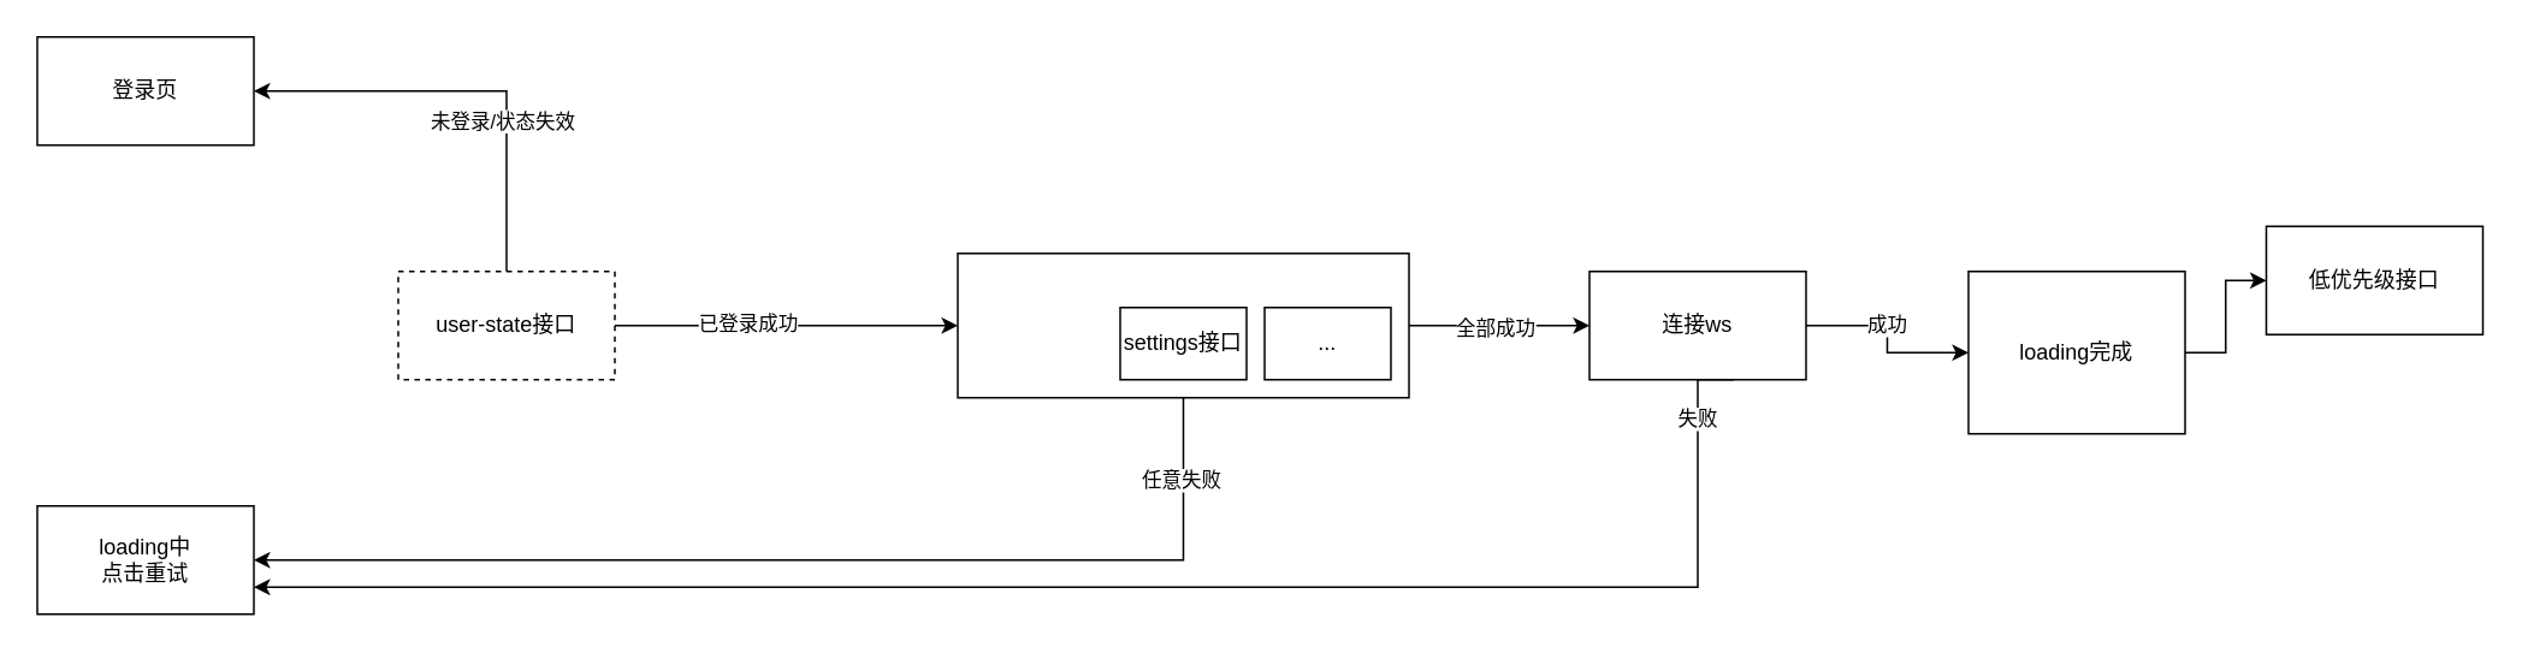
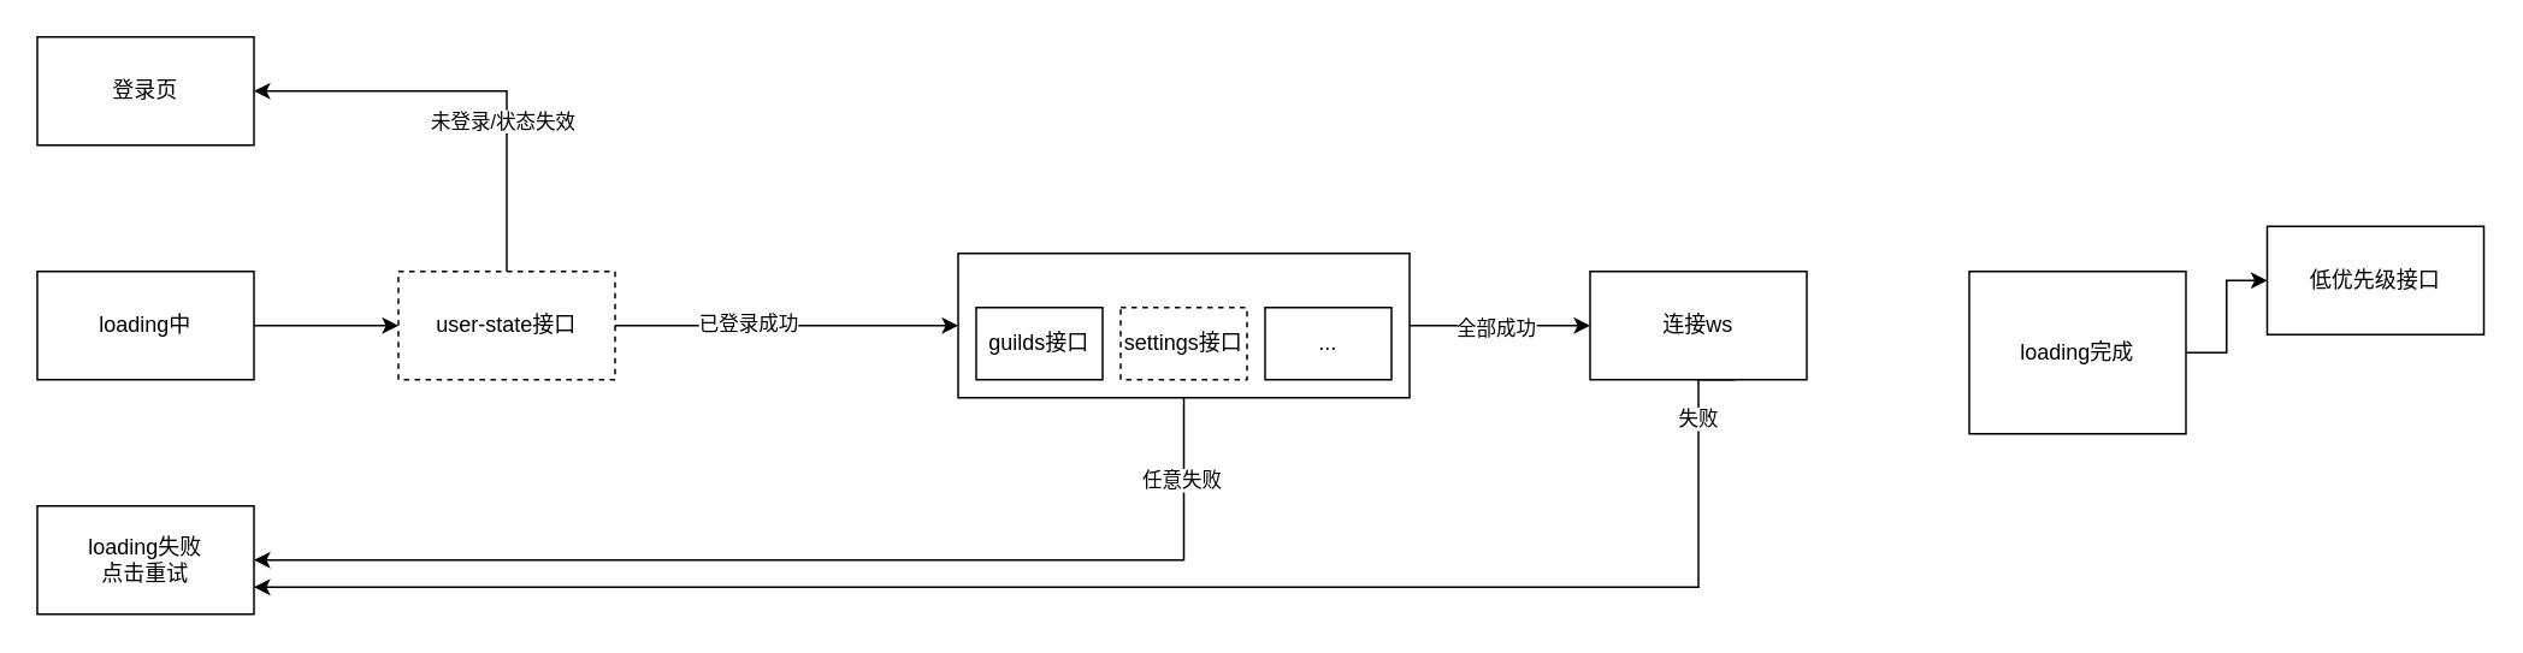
+ <mxCell id="10" value="loading中" style="rounded=0;whiteSpace=wrap;html=1;" vertex="1" parent="1"><mxGeometry x="20" y="150" width="120" height="60" as="geometry" /></mxCell>
+ <mxCell id="9" style="edgeStyle=orthogonalEdgeStyle;rounded=0;orthogonalLoop=1;jettySize=auto;html=1;exitX=1;exitY=0.5;exitDx=0;exitDy=0;entryX=0;entryY=0.5;entryDx=0;entryDy=0;" edge="1" parent="1" source="10" target="3"><mxGeometry relative="1" as="geometry" /></mxCell>
- <mxCell id="16" style="edgeStyle=orthogonalEdgeStyle;rounded=0;orthogonalLoop=1;jettySize=auto;html=1;exitX=1;exitY=0.5;exitDx=0;exitDy=0;entryX=0;entryY=0.5;entryDx=0;entryDy=0;" edge="1" parent="1" source="20" target="5"><mxGeometry relative="1" as="geometry" /></mxCell>
- <mxCell id="17" value="成功" style="edgeLabel;html=1;align=center;verticalAlign=middle;resizable=0;points=[];" vertex="1" connectable="0" parent="16"><mxGeometry x="-0.16" y="1" relative="1" as="geometry"><mxPoint as="offset" /></mxGeometry></mxCell>
+ <mxCell id="24" value="guilds接口" style="rounded=0;whiteSpace=wrap;html=1;" vertex="1" parent="1"><mxGeometry x="540" y="170" width="70" height="40" as="geometry" /></mxCell>
- <mxCell id="25" value="settings接口" style="rounded=0;whiteSpace=wrap;html=1;" vertex="1" parent="1"><mxGeometry x="620" y="170" width="70" height="40" as="geometry" /></mxCell>
+ <mxCell id="25" value="settings接口" style="rounded=0;whiteSpace=wrap;html=1;dashed=1;" vertex="1" parent="1"><mxGeometry x="620" y="170" width="70" height="40" as="geometry" /></mxCell>
- <mxCell id="23" value="loading中&lt;br&gt;点击重试" style="rounded=0;whiteSpace=wrap;html=1;" vertex="1" parent="1"><mxGeometry x="20" y="280" width="120" height="60" as="geometry" /></mxCell>
+ <mxCell id="23" value="loading失败&lt;br&gt;点击重试" style="rounded=0;whiteSpace=wrap;html=1;" vertex="1" parent="1"><mxGeometry x="20" y="280" width="120" height="60" as="geometry" /></mxCell>
